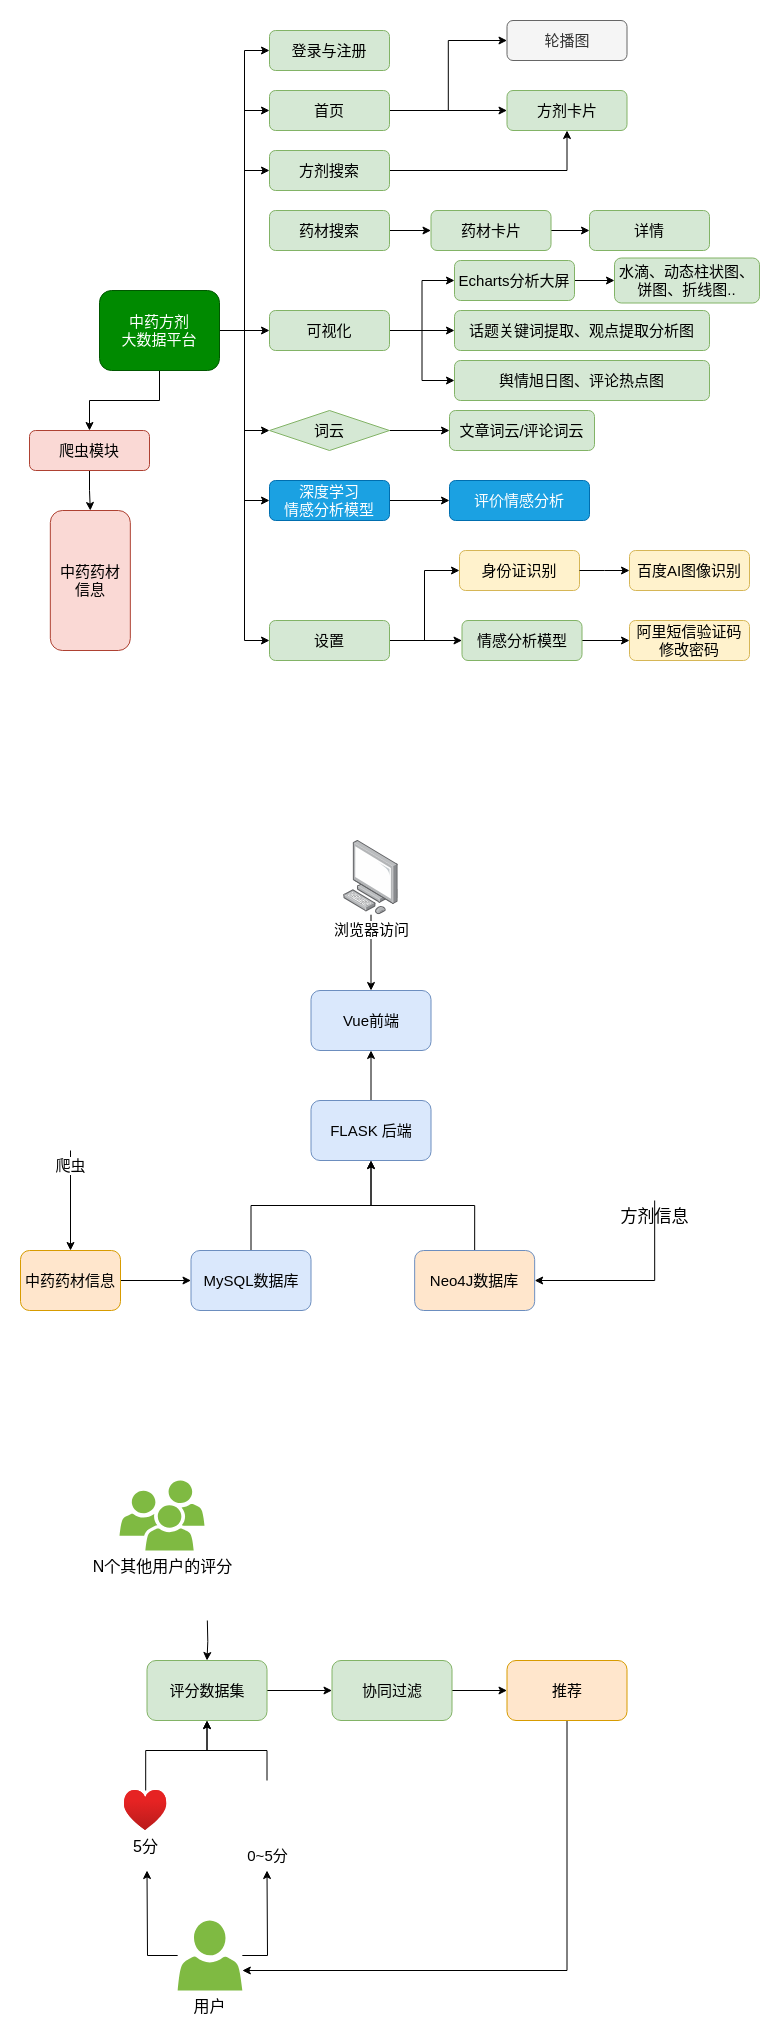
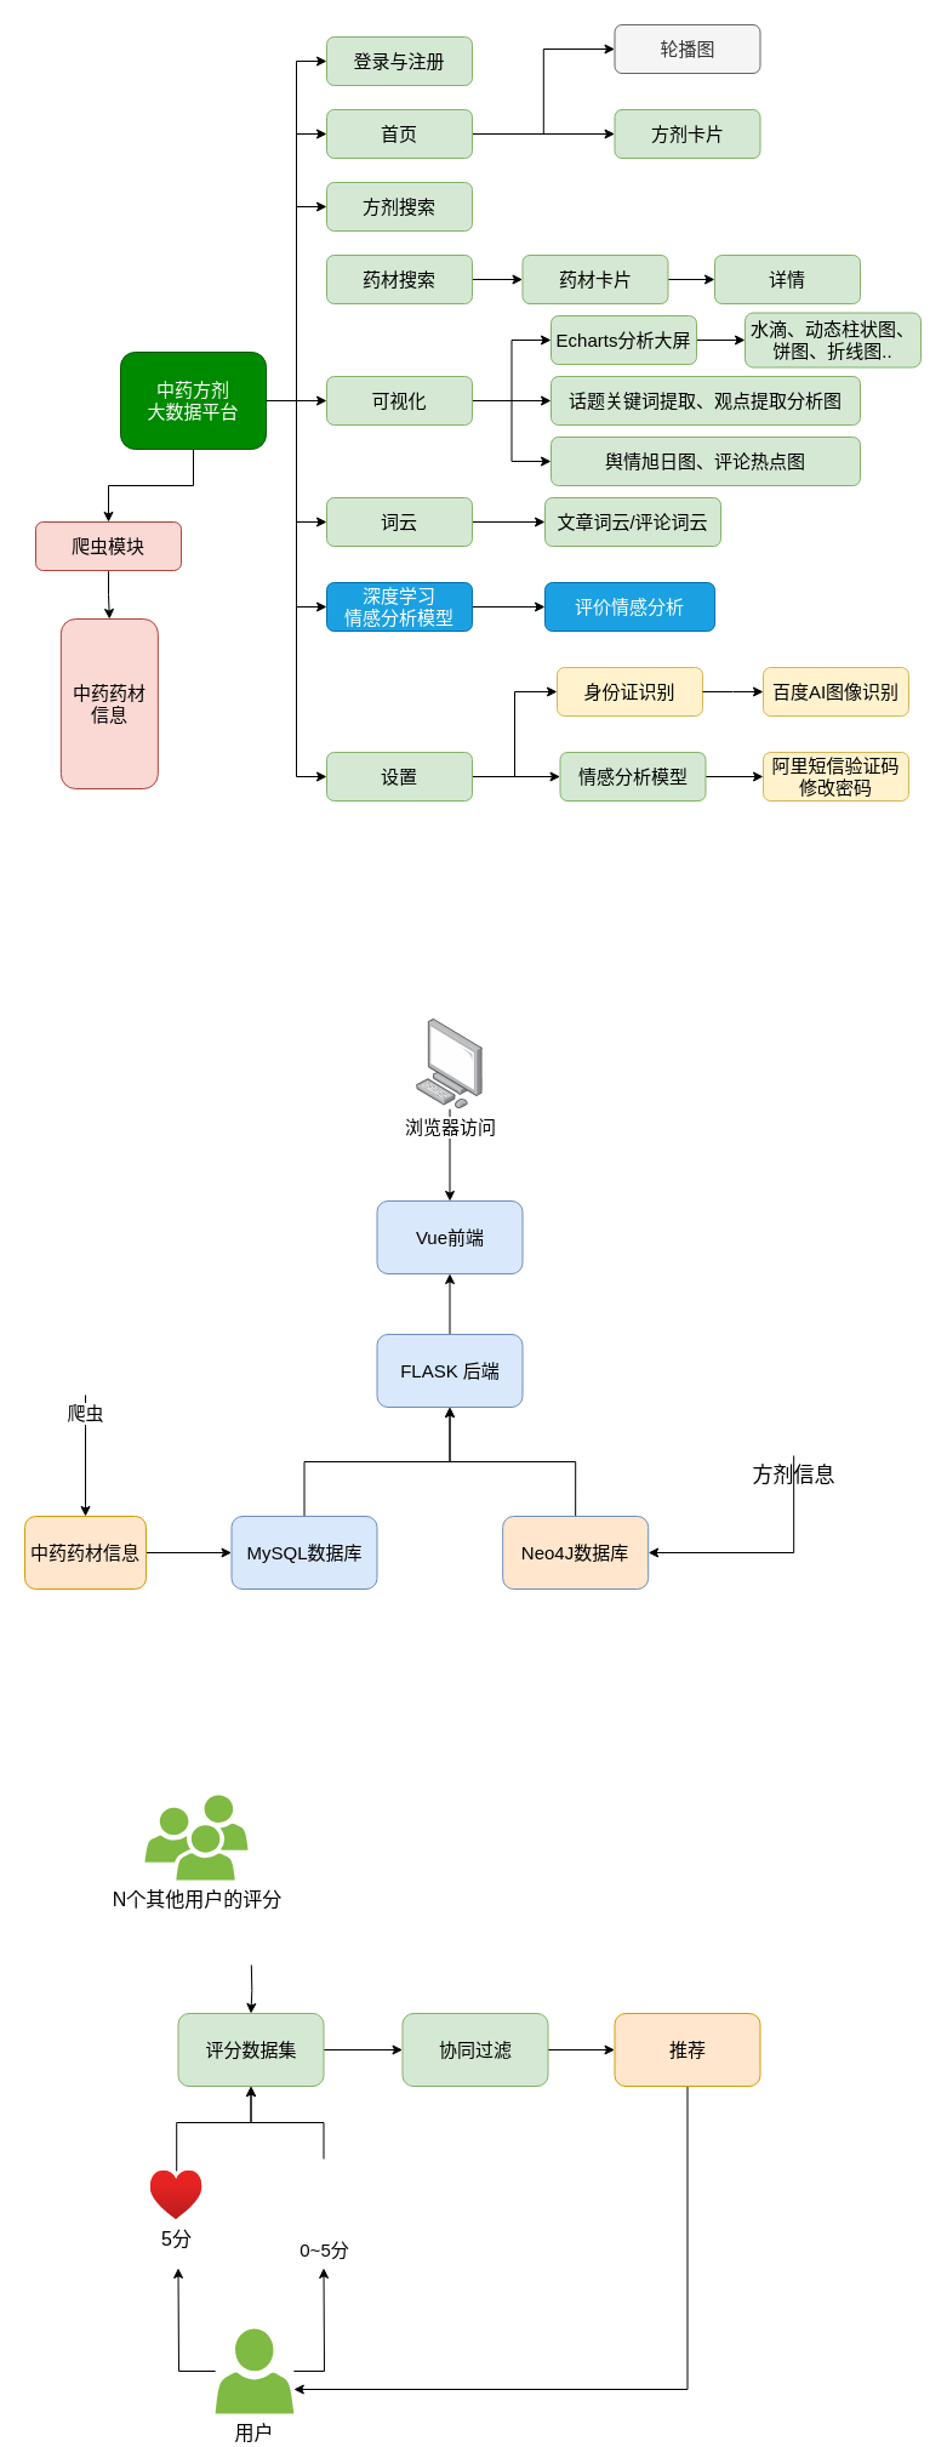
- <mxCell id="28" value="" style="edgeStyle=orthogonalEdgeStyle;rounded=0;orthogonalLoop=1;jettySize=auto;html=1;entryX=0.5;entryY=1;entryDx=0;entryDy=0;" parent="1" source="29" target="21" edge="1"><mxGeometry relative="1" as="geometry"><mxPoint x="459" y="150" as="targetPoint" /></mxGeometry></mxCell>
- <mxCell id="23" value="词云" style="rhombus;whiteSpace=wrap;html=1;fontSize=15;fillColor=#d5e8d4;strokeColor=#82b366;" parent="1" vertex="1"><mxGeometry x="269" y="410" width="120" height="40" as="geometry" /></mxCell>
+ <mxCell id="23" value="词云" style="rounded=1;whiteSpace=wrap;html=1;fontSize=15;fillColor=#d5e8d4;strokeColor=#82b366;" parent="1" vertex="1"><mxGeometry x="269" y="410" width="120" height="40" as="geometry" /></mxCell>
